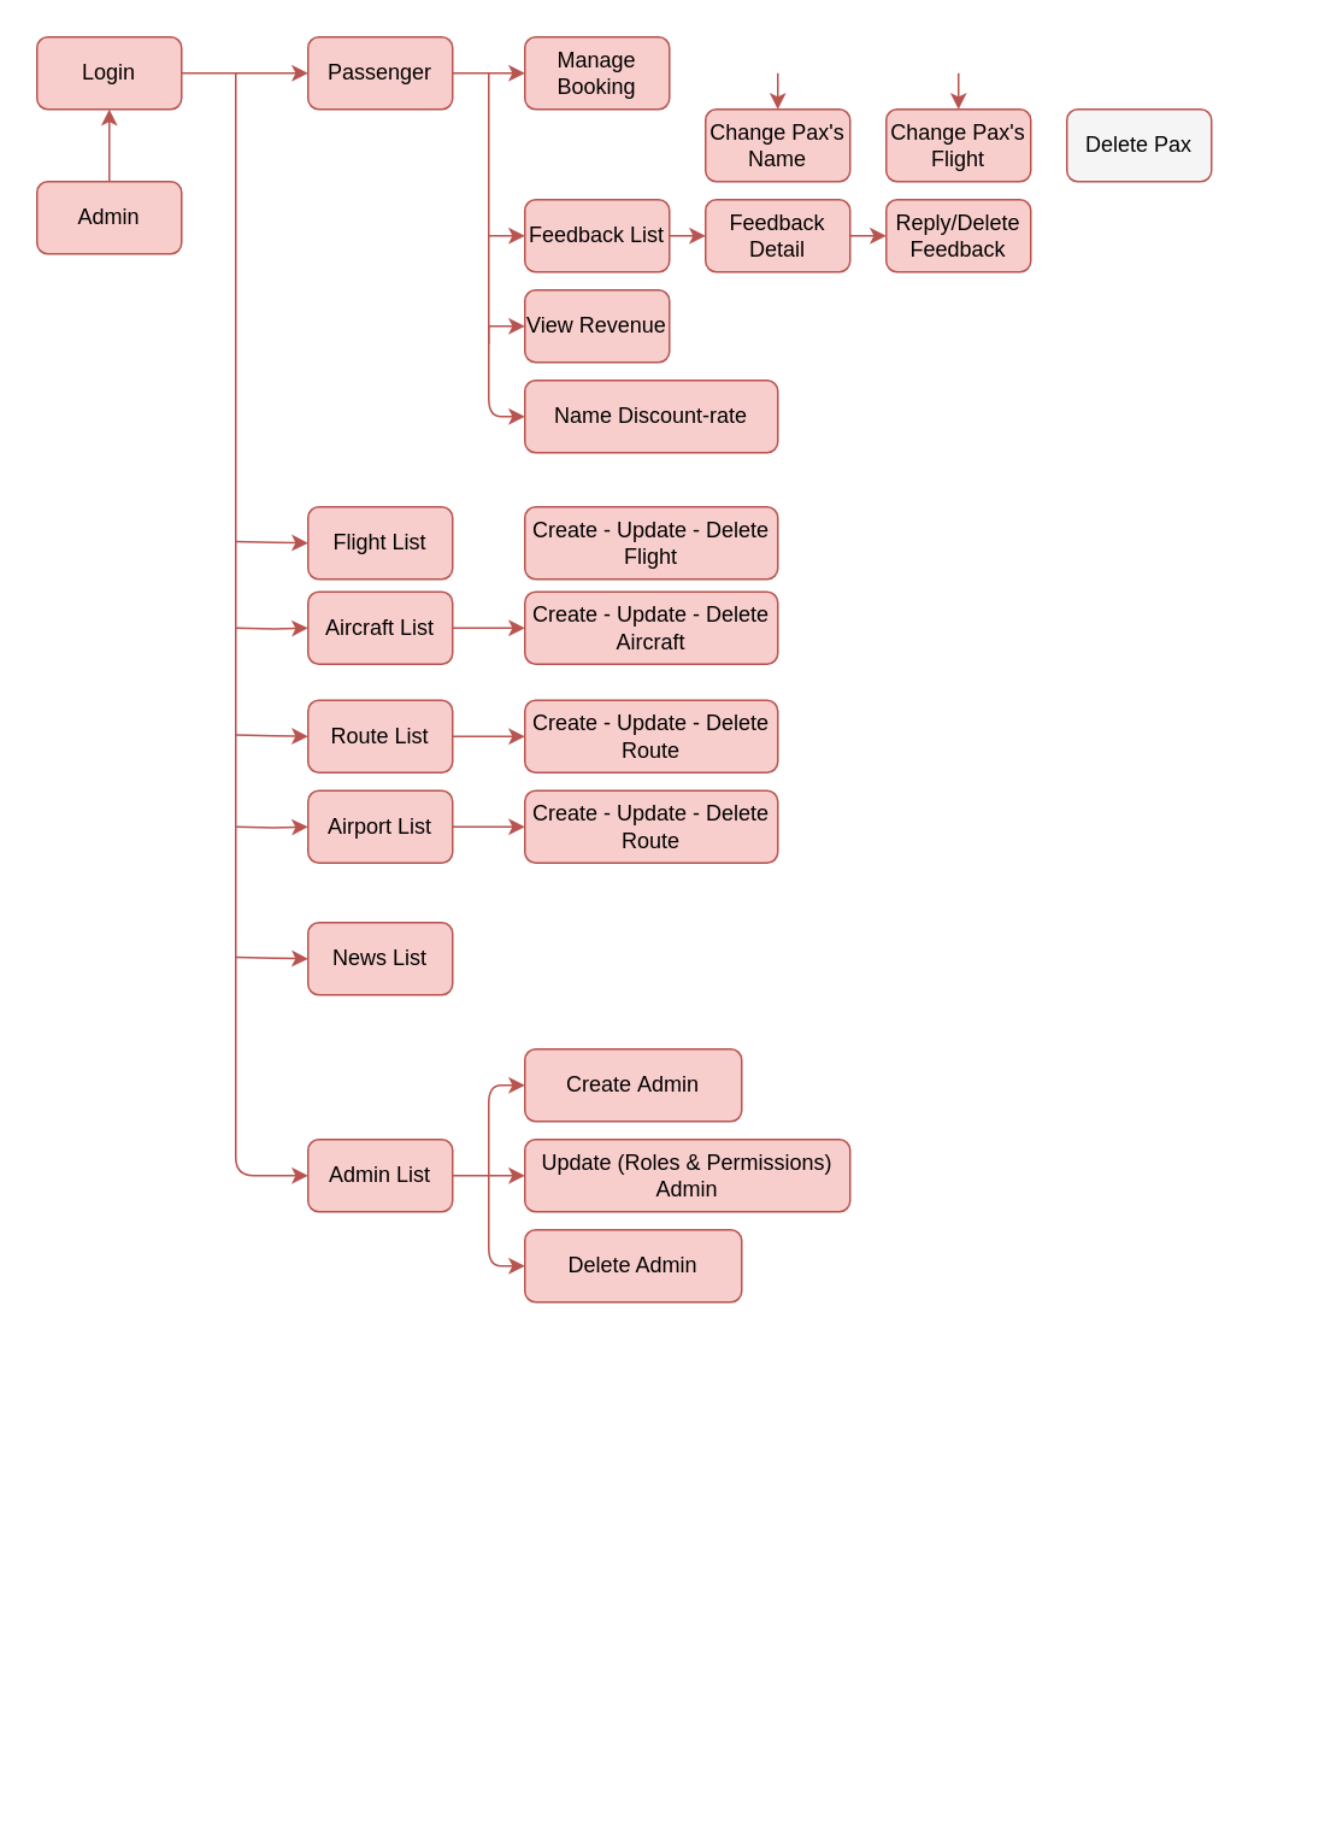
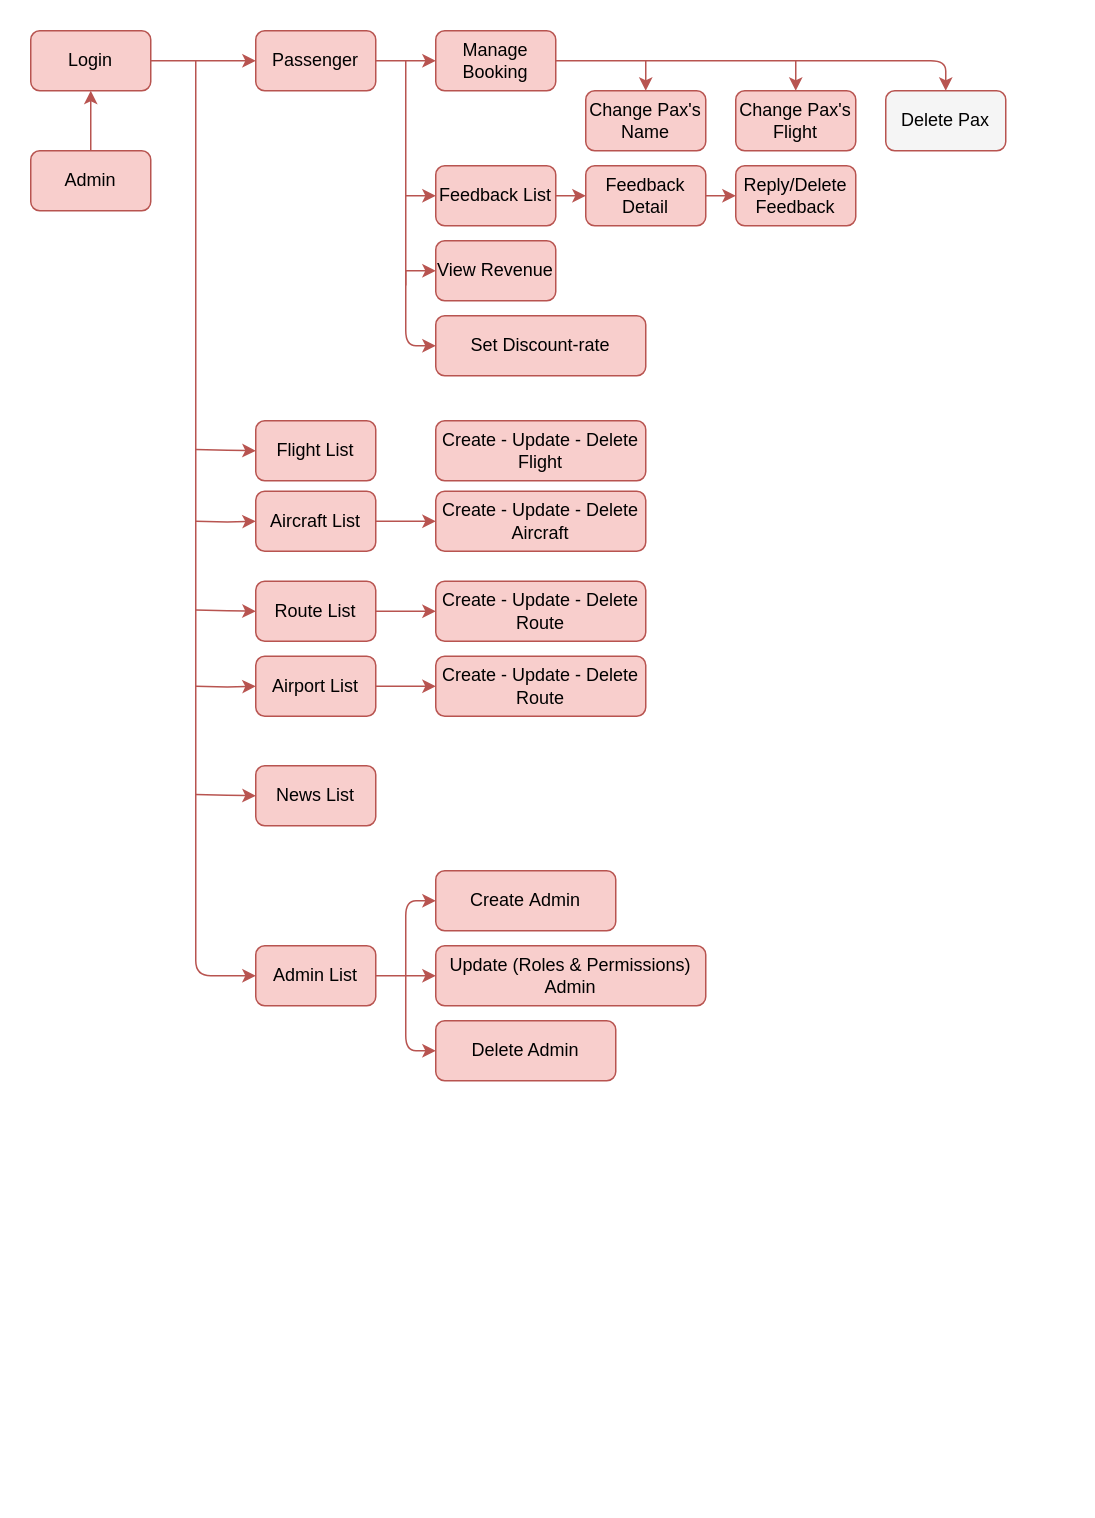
+ <mxCell id="2" style="edgeStyle=orthogonalEdgeStyle;rounded=1;orthogonalLoop=1;jettySize=auto;html=1;exitX=1;exitY=0.5;exitDx=0;exitDy=0;entryX=0.5;entryY=0;entryDx=0;entryDy=0;fillColor=#f8cecc;strokeColor=#b85450;" parent="1" source="4" target="10" edge="1"><mxGeometry relative="1" as="geometry"><Array as="points"><mxPoint x="630" y="40" /></Array></mxGeometry></mxCell>
- <mxCell id="21" value="Name Discount-rate" style="rounded=1;whiteSpace=wrap;html=1;fillColor=#f8cecc;strokeColor=#b85450;" parent="1" vertex="1"><mxGeometry x="290" y="210" width="140" height="40" as="geometry" /></mxCell>
+ <mxCell id="21" value="Set Discount-rate" style="rounded=1;whiteSpace=wrap;html=1;fillColor=#f8cecc;strokeColor=#b85450;" parent="1" vertex="1"><mxGeometry x="290" y="210" width="140" height="40" as="geometry" /></mxCell>
